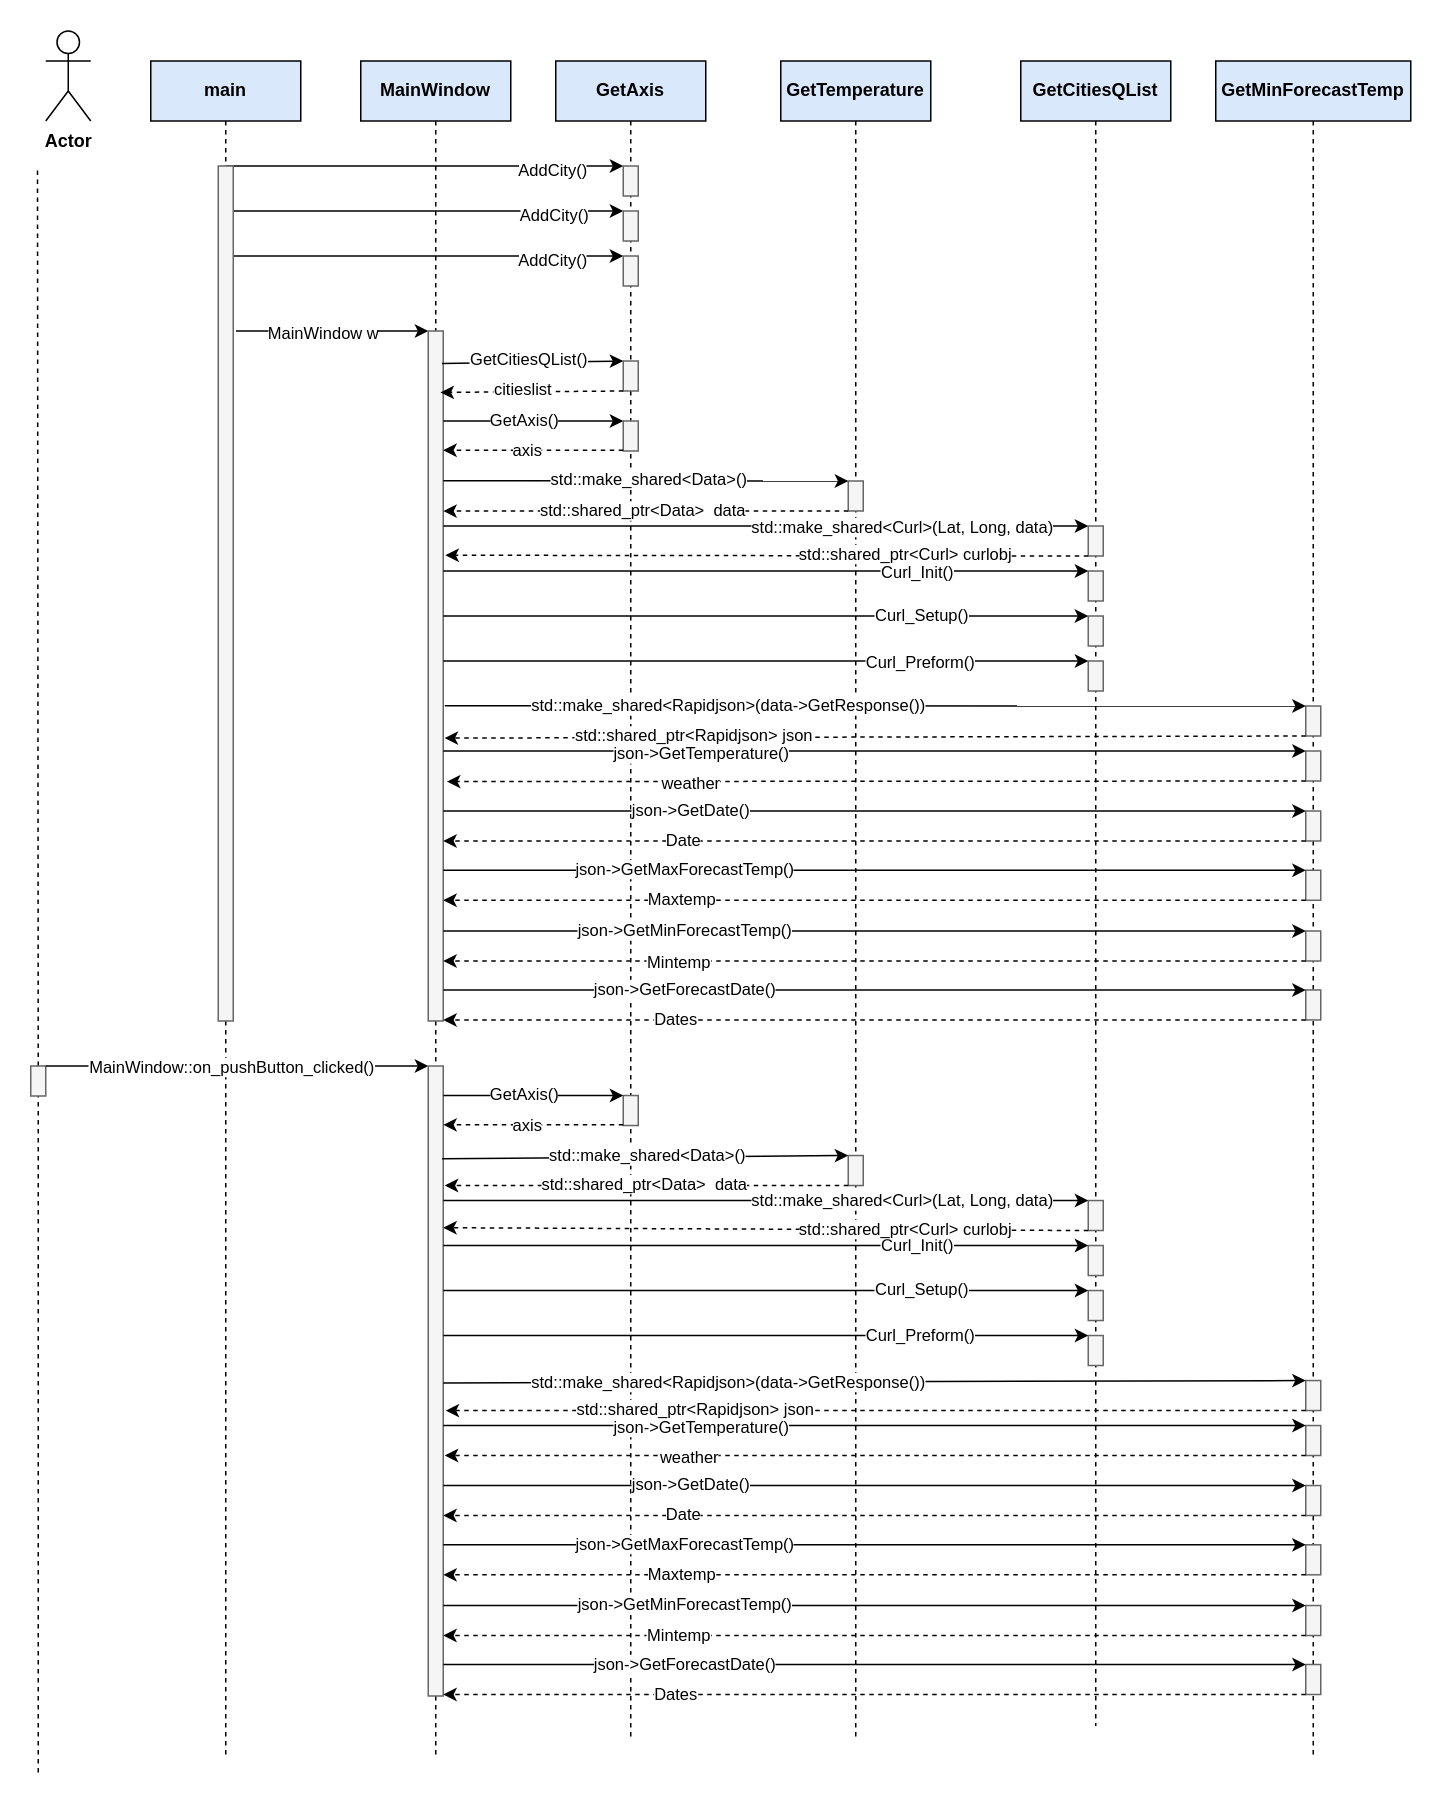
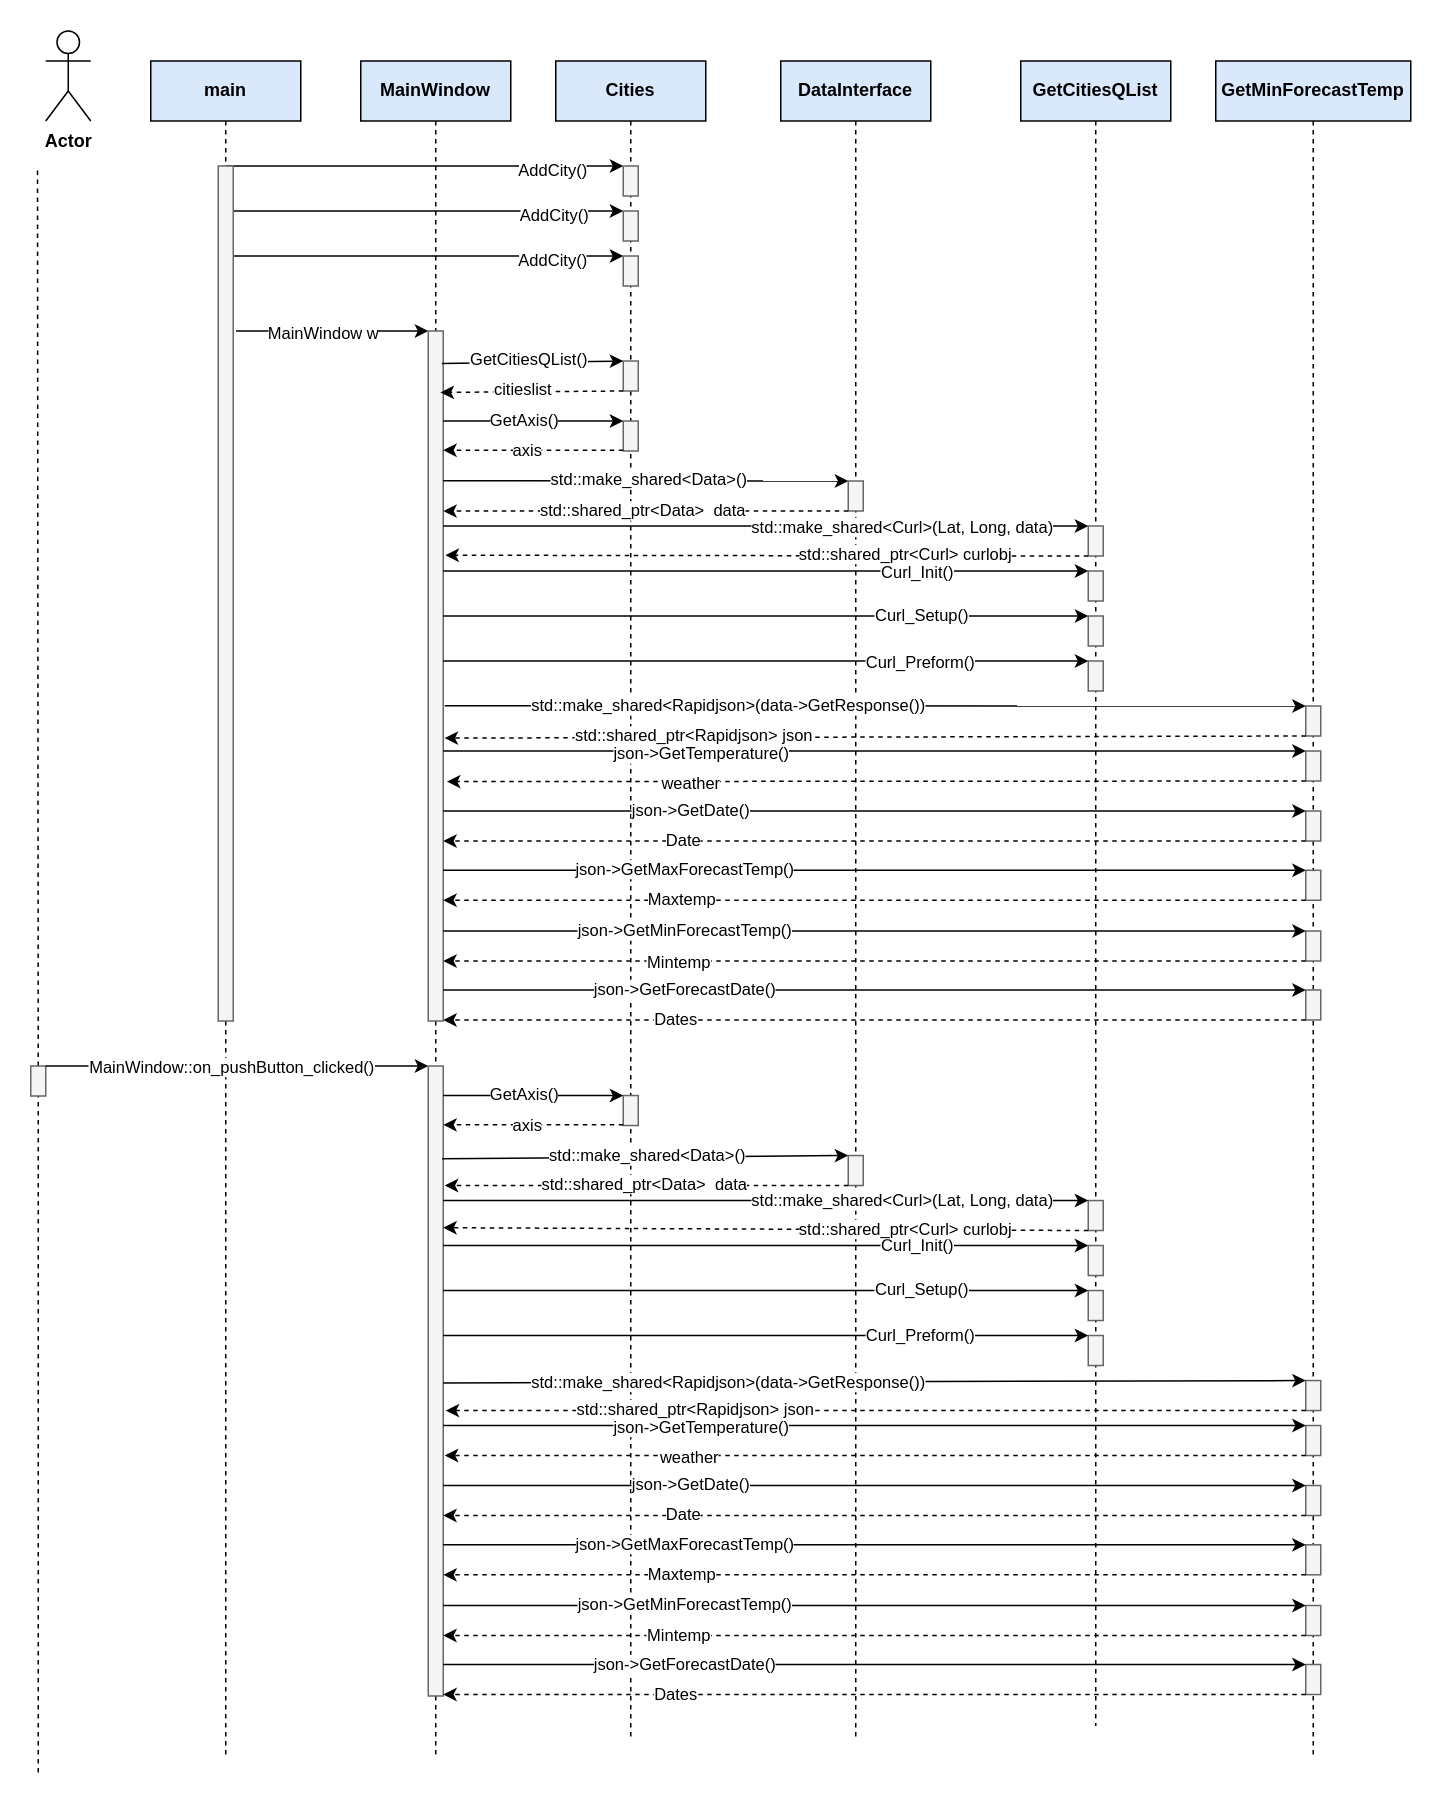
- <mxCell id="6" value="GetAxis" style="shape=umlLifeline;perimeter=lifelinePerimeter;whiteSpace=wrap;html=1;container=0;dropTarget=0;collapsible=0;recursiveResize=0;outlineConnect=0;portConstraint=eastwest;newEdgeStyle={&quot;edgeStyle&quot;:&quot;elbowEdgeStyle&quot;,&quot;elbow&quot;:&quot;vertical&quot;,&quot;curved&quot;:0,&quot;rounded&quot;:0};fillColor=#dae8fc;strokeColor=#000000;fontStyle=1" parent="1" vertex="1"><mxGeometry x="370" y="40" width="100" height="1120" as="geometry" /></mxCell>
+ <mxCell id="6" value="Cities" style="shape=umlLifeline;perimeter=lifelinePerimeter;whiteSpace=wrap;html=1;container=0;dropTarget=0;collapsible=0;recursiveResize=0;outlineConnect=0;portConstraint=eastwest;newEdgeStyle={&quot;edgeStyle&quot;:&quot;elbowEdgeStyle&quot;,&quot;elbow&quot;:&quot;vertical&quot;,&quot;curved&quot;:0,&quot;rounded&quot;:0};fillColor=#dae8fc;strokeColor=#000000;fontStyle=1" parent="1" vertex="1"><mxGeometry x="370" y="40" width="100" height="1120" as="geometry" /></mxCell>
- <mxCell id="8" value="GetTemperature" style="shape=umlLifeline;perimeter=lifelinePerimeter;whiteSpace=wrap;html=1;container=0;dropTarget=0;collapsible=0;recursiveResize=0;outlineConnect=0;portConstraint=eastwest;newEdgeStyle={&quot;edgeStyle&quot;:&quot;elbowEdgeStyle&quot;,&quot;elbow&quot;:&quot;vertical&quot;,&quot;curved&quot;:0,&quot;rounded&quot;:0};fillColor=#dae8fc;strokeColor=#000000;fontStyle=1" parent="1" vertex="1"><mxGeometry x="520" y="40" width="100" height="1120" as="geometry" /></mxCell>
+ <mxCell id="8" value="DataInterface" style="shape=umlLifeline;perimeter=lifelinePerimeter;whiteSpace=wrap;html=1;container=0;dropTarget=0;collapsible=0;recursiveResize=0;outlineConnect=0;portConstraint=eastwest;newEdgeStyle={&quot;edgeStyle&quot;:&quot;elbowEdgeStyle&quot;,&quot;elbow&quot;:&quot;vertical&quot;,&quot;curved&quot;:0,&quot;rounded&quot;:0};fillColor=#dae8fc;strokeColor=#000000;fontStyle=1" parent="1" vertex="1"><mxGeometry x="520" y="40" width="100" height="1120" as="geometry" /></mxCell>
